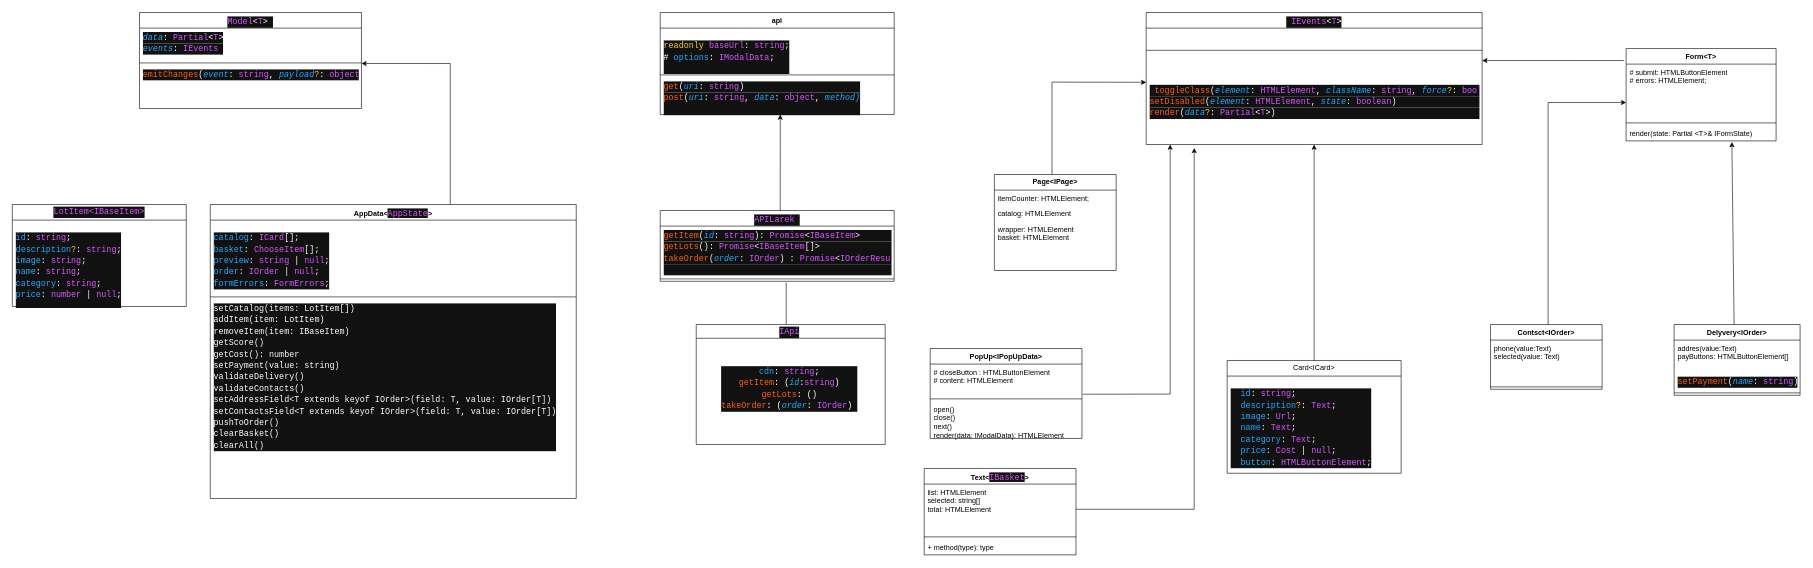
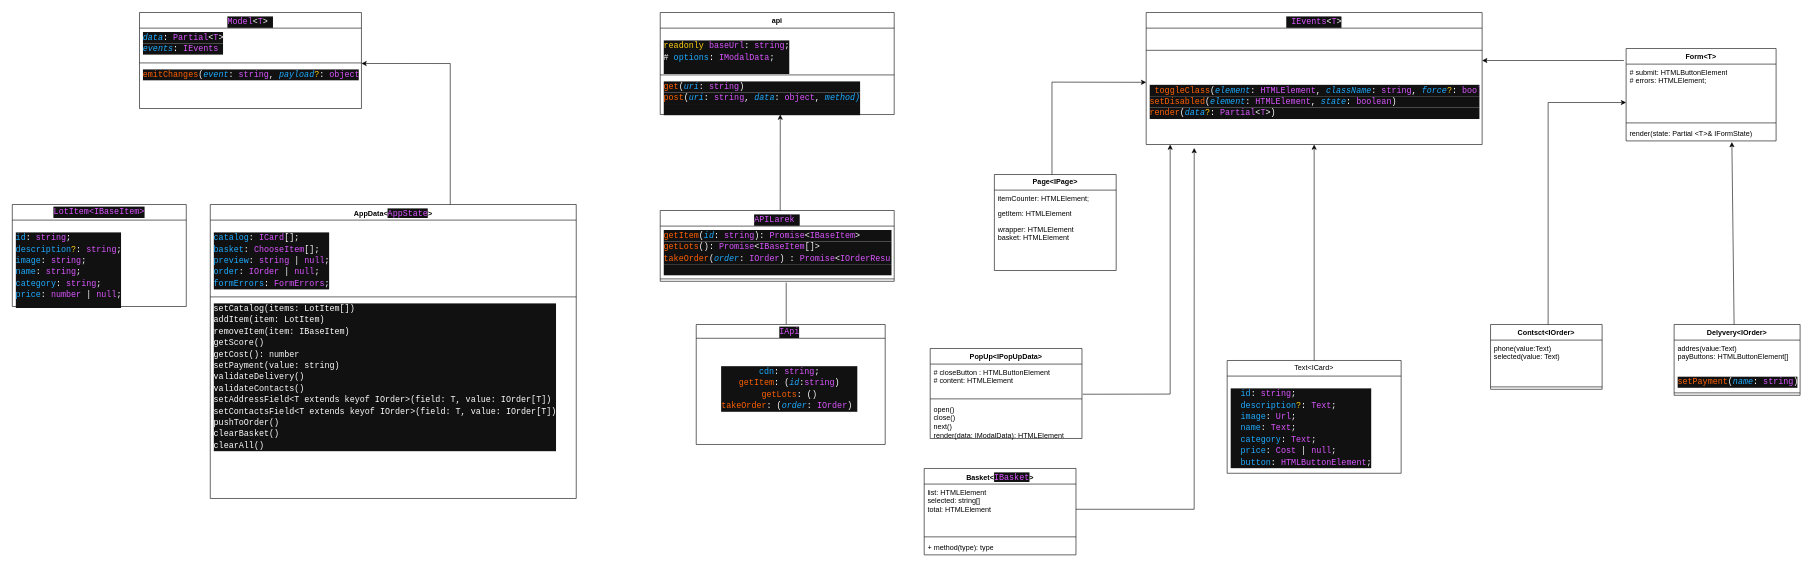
- <mxCell id="24" value="catalog: HTMLElement" style="text;strokeColor=none;fillColor=none;align=left;verticalAlign=top;spacingLeft=4;spacingRight=4;overflow=hidden;rotatable=0;points=[[0,0.5],[1,0.5]];portConstraint=eastwest;whiteSpace=wrap;html=1;" vertex="1" parent="22"><mxGeometry y="52" width="203" height="26" as="geometry" /></mxCell>
+ <mxCell id="24" value="getItem: HTMLElement" style="text;strokeColor=none;fillColor=none;align=left;verticalAlign=top;spacingLeft=4;spacingRight=4;overflow=hidden;rotatable=0;points=[[0,0.5],[1,0.5]];portConstraint=eastwest;whiteSpace=wrap;html=1;" vertex="1" parent="22"><mxGeometry y="52" width="203" height="26" as="geometry" /></mxCell>
- <mxCell id="45" value="Card&amp;lt;ICard&amp;gt;" style="swimlane;fontStyle=0;childLayout=stackLayout;horizontal=1;startSize=26;fillColor=none;horizontalStack=0;resizeParent=1;resizeParentMax=0;resizeLast=0;collapsible=1;marginBottom=0;whiteSpace=wrap;html=1;" vertex="1" parent="1"><mxGeometry x="2045" y="600" width="290" height="188" as="geometry" /></mxCell>
+ <mxCell id="45" value="Text&amp;lt;ICard&amp;gt;" style="swimlane;fontStyle=0;childLayout=stackLayout;horizontal=1;startSize=26;fillColor=none;horizontalStack=0;resizeParent=1;resizeParentMax=0;resizeLast=0;collapsible=1;marginBottom=0;whiteSpace=wrap;html=1;" vertex="1" parent="1"><mxGeometry x="2045" y="600" width="290" height="188" as="geometry" /></mxCell>
- <mxCell id="34" value="Text&amp;lt;&lt;span style=&quot;color: rgb(218, 85, 255); background-color: rgb(17, 17, 17); font-family: Consolas, &amp;quot;Courier New&amp;quot;, monospace; font-size: 14px; font-weight: normal; white-space: pre;&quot;&gt;IBasket&lt;/span&gt;&lt;span style=&quot;background-color: initial;&quot;&gt;&amp;gt;&lt;/span&gt;" style="swimlane;fontStyle=1;align=center;verticalAlign=top;childLayout=stackLayout;horizontal=1;startSize=26;horizontalStack=0;resizeParent=1;resizeParentMax=0;resizeLast=0;collapsible=1;marginBottom=0;whiteSpace=wrap;html=1;" vertex="1" parent="1"><mxGeometry x="1540" y="780" width="253" height="144" as="geometry" /></mxCell>
+ <mxCell id="34" value="Basket&amp;lt;&lt;span style=&quot;color: rgb(218, 85, 255); background-color: rgb(17, 17, 17); font-family: Consolas, &amp;quot;Courier New&amp;quot;, monospace; font-size: 14px; font-weight: normal; white-space: pre;&quot;&gt;IBasket&lt;/span&gt;&lt;span style=&quot;background-color: initial;&quot;&gt;&amp;gt;&lt;/span&gt;" style="swimlane;fontStyle=1;align=center;verticalAlign=top;childLayout=stackLayout;horizontal=1;startSize=26;horizontalStack=0;resizeParent=1;resizeParentMax=0;resizeLast=0;collapsible=1;marginBottom=0;whiteSpace=wrap;html=1;" vertex="1" parent="1"><mxGeometry x="1540" y="780" width="253" height="144" as="geometry" /></mxCell>
